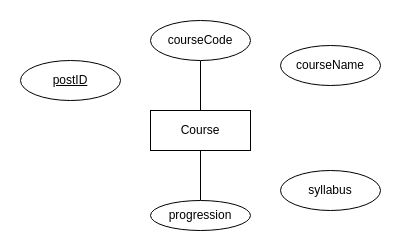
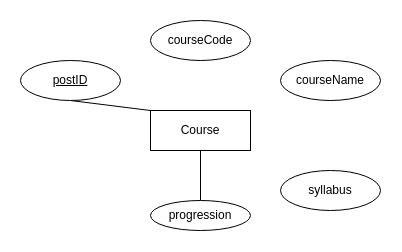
- <mxCell id="10" value="courseName" style="ellipse;whiteSpace=wrap;html=1;align=center;" vertex="1" parent="1"><mxGeometry x="280" y="45" width="100" height="40" as="geometry" /></mxCell>
+ <mxCell id="10" value="courseName" style="ellipse;whiteSpace=wrap;html=1;align=center;" vertex="1" parent="1"><mxGeometry x="280" y="60" width="100" height="40" as="geometry" /></mxCell>
- <mxCell id="5" style="edgeStyle=none;html=1;entryX=0.5;entryY=0;entryDx=0;entryDy=0;endArrow=none;endFill=0;" edge="1" parent="1" source="6" target="3"><mxGeometry relative="1" as="geometry" /></mxCell>
+ <mxCell id="2" style="edgeStyle=none;html=1;entryX=0.5;entryY=1;entryDx=0;entryDy=0;endArrow=none;endFill=0;exitX=0;exitY=0;exitDx=0;exitDy=0;" edge="1" parent="1" source="3" target="4"><mxGeometry relative="1" as="geometry" /></mxCell>
